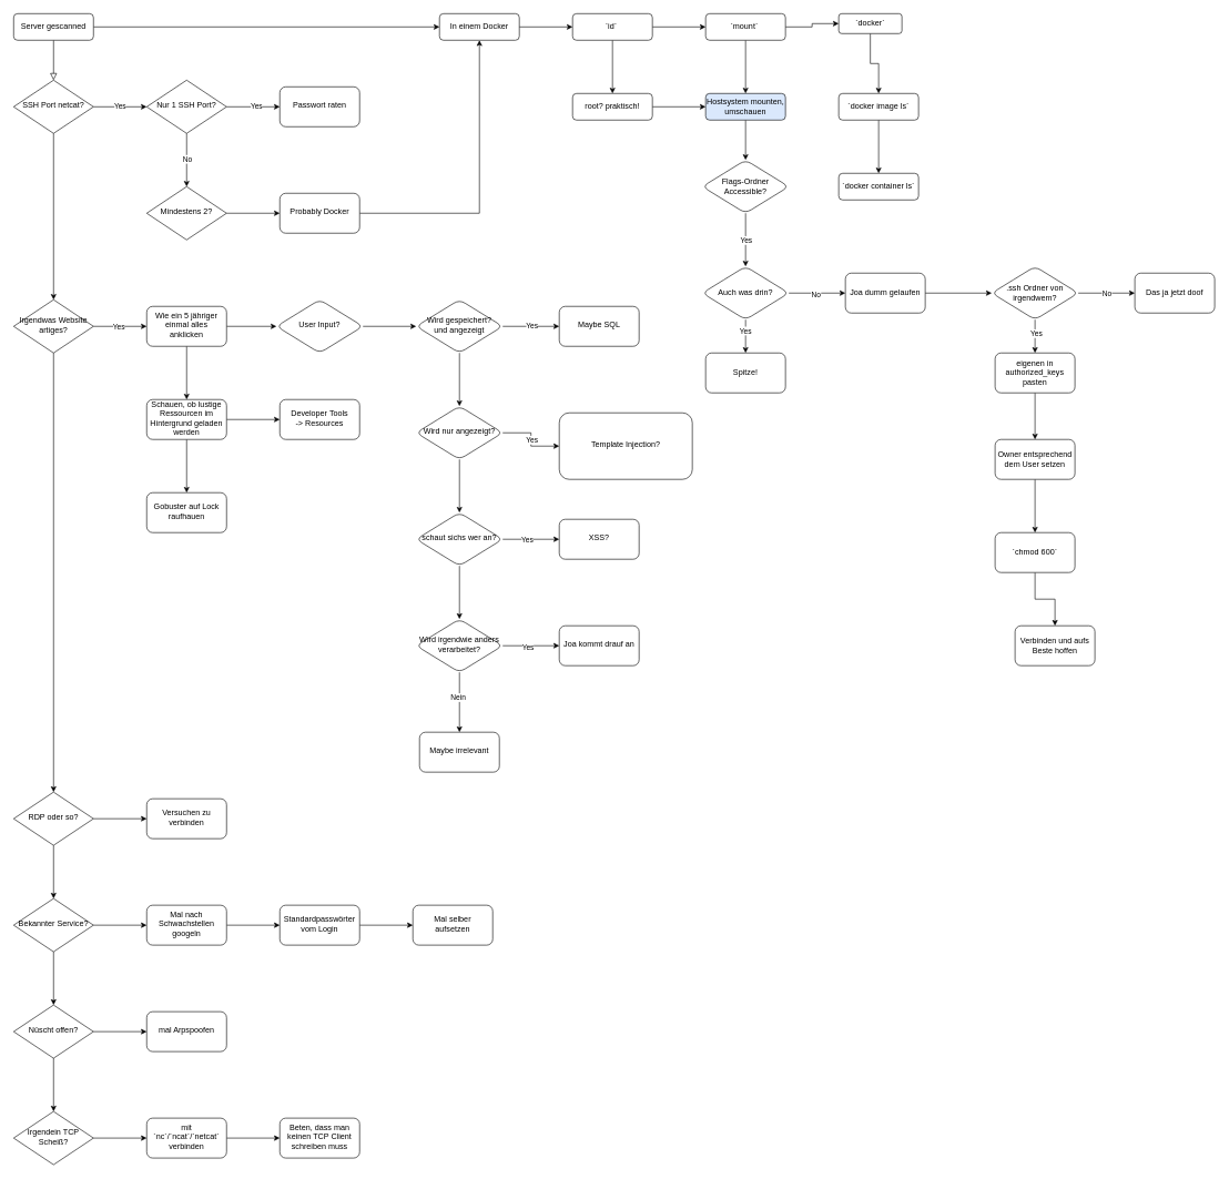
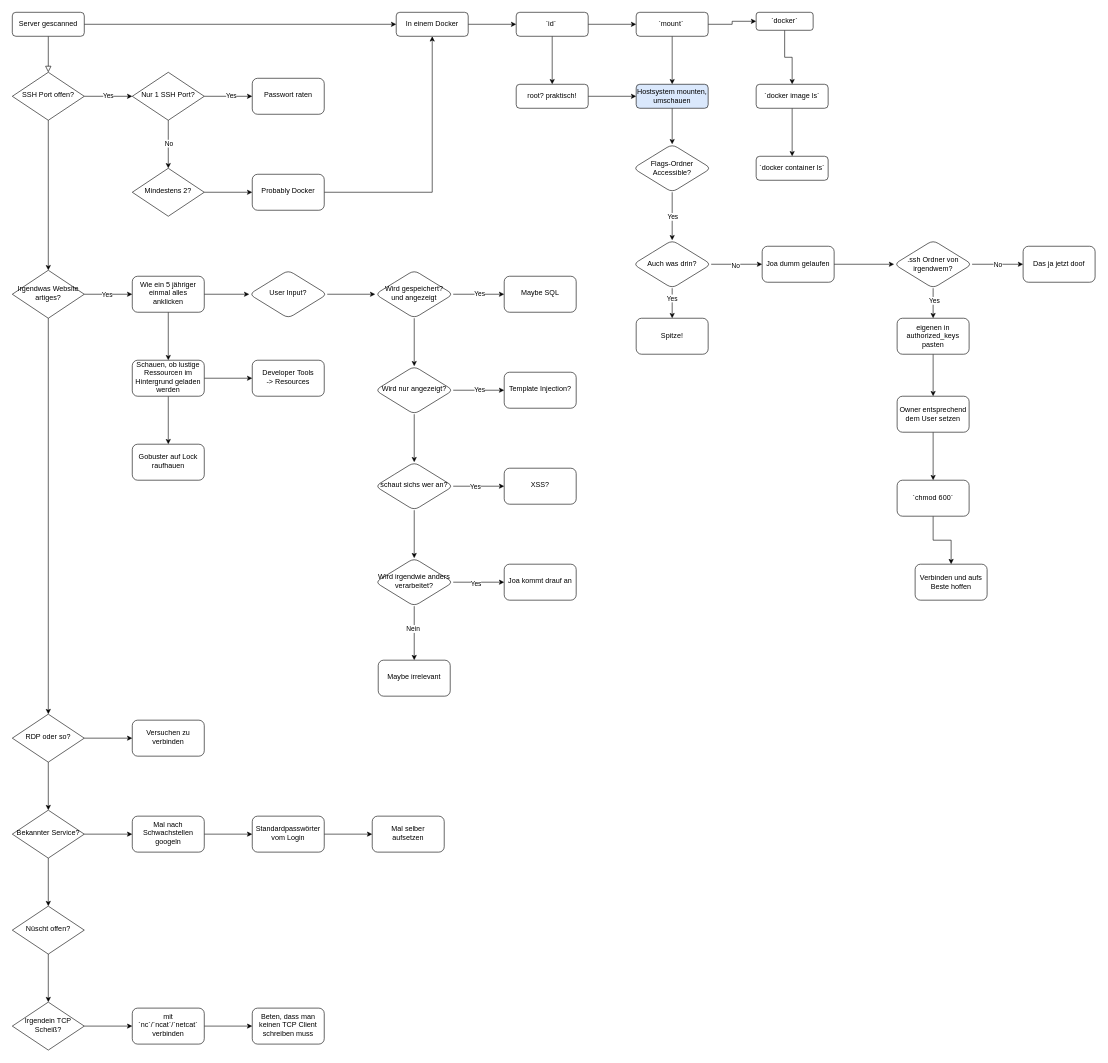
- <mxCell id="7" value="SSH Port netcat?" style="rhombus;whiteSpace=wrap;html=1;shadow=0;fontFamily=Helvetica;fontSize=12;align=center;strokeWidth=1;spacing=6;spacingTop=-4;" parent="1" vertex="1"><mxGeometry x="20" y="120" width="120" height="80" as="geometry" /></mxCell>
+ <mxCell id="7" value="SSH Port offen?" style="rhombus;whiteSpace=wrap;html=1;shadow=0;fontFamily=Helvetica;fontSize=12;align=center;strokeWidth=1;spacing=6;spacingTop=-4;" parent="1" vertex="1"><mxGeometry x="20" y="120" width="120" height="80" as="geometry" /></mxCell>
- <mxCell id="36" value="Template Injection?" style="rounded=1;whiteSpace=wrap;html=1;shadow=0;strokeWidth=1;spacing=6;spacingTop=-4;" vertex="1" parent="1"><mxGeometry x="840" y="620" width="200" height="100" as="geometry" /></mxCell>
+ <mxCell id="36" value="Template Injection?" style="rounded=1;whiteSpace=wrap;html=1;shadow=0;strokeWidth=1;spacing=6;spacingTop=-4;" vertex="1" parent="1"><mxGeometry x="840" y="620" width="120" height="60" as="geometry" /></mxCell>
- <mxCell id="83" value="" style="edgeStyle=orthogonalEdgeStyle;rounded=0;orthogonalLoop=1;jettySize=auto;html=1;" edge="1" parent="1" source="85" target="86"><mxGeometry relative="1" as="geometry" /></mxCell>
- <mxCell id="86" value="mal Arpspoofen" style="rounded=1;whiteSpace=wrap;html=1;shadow=0;strokeWidth=1;spacing=6;spacingTop=-4;" vertex="1" parent="1"><mxGeometry x="220" y="1520" width="120" height="60" as="geometry" /></mxCell>
